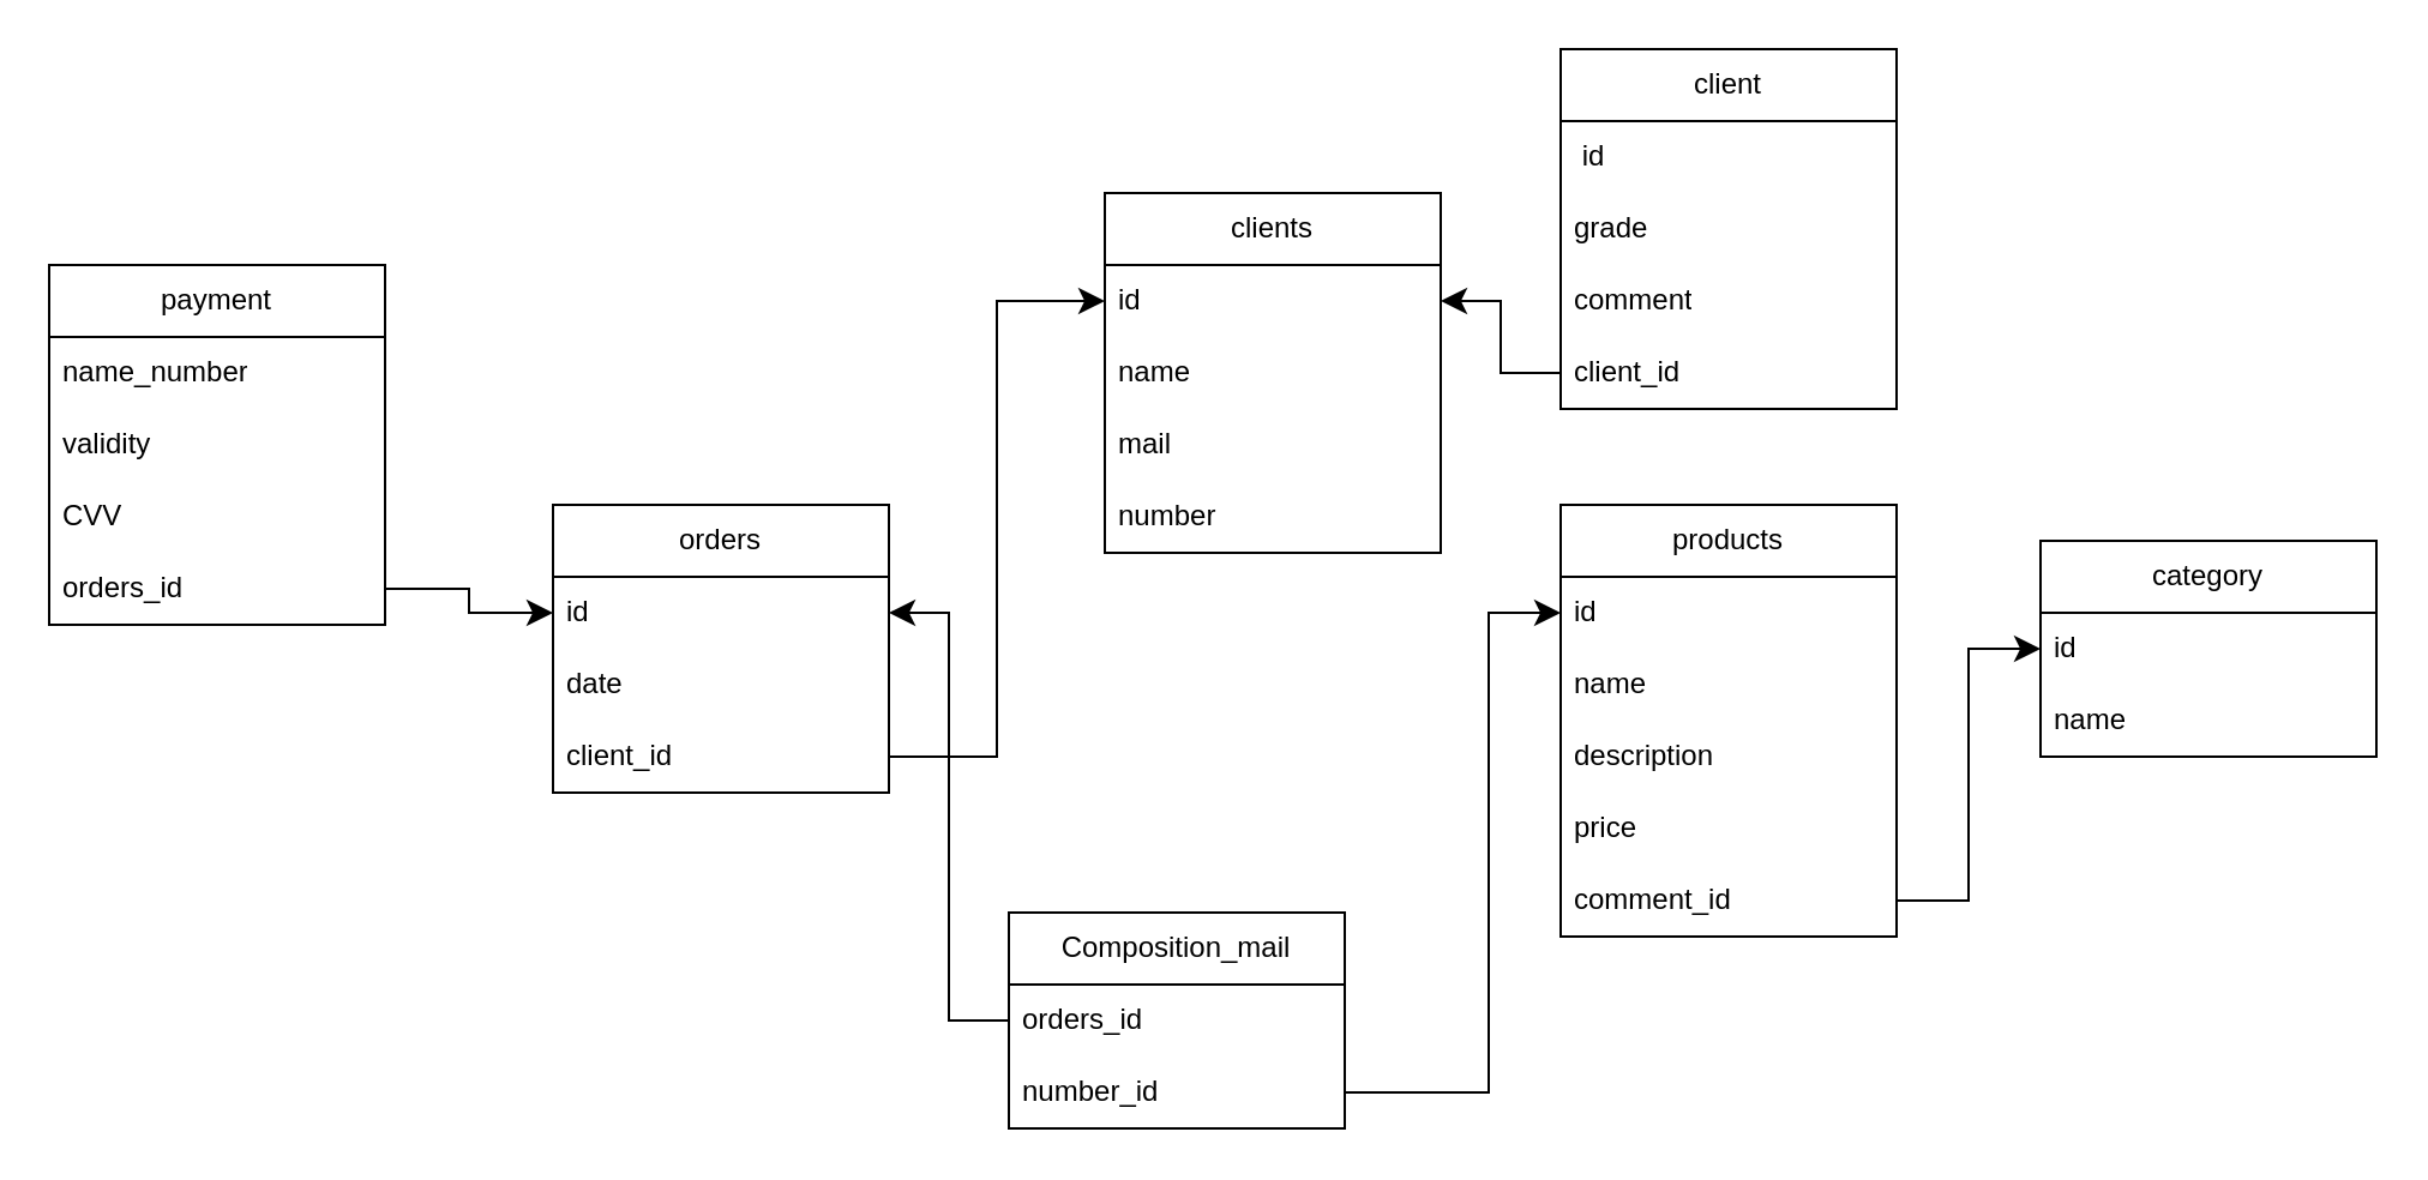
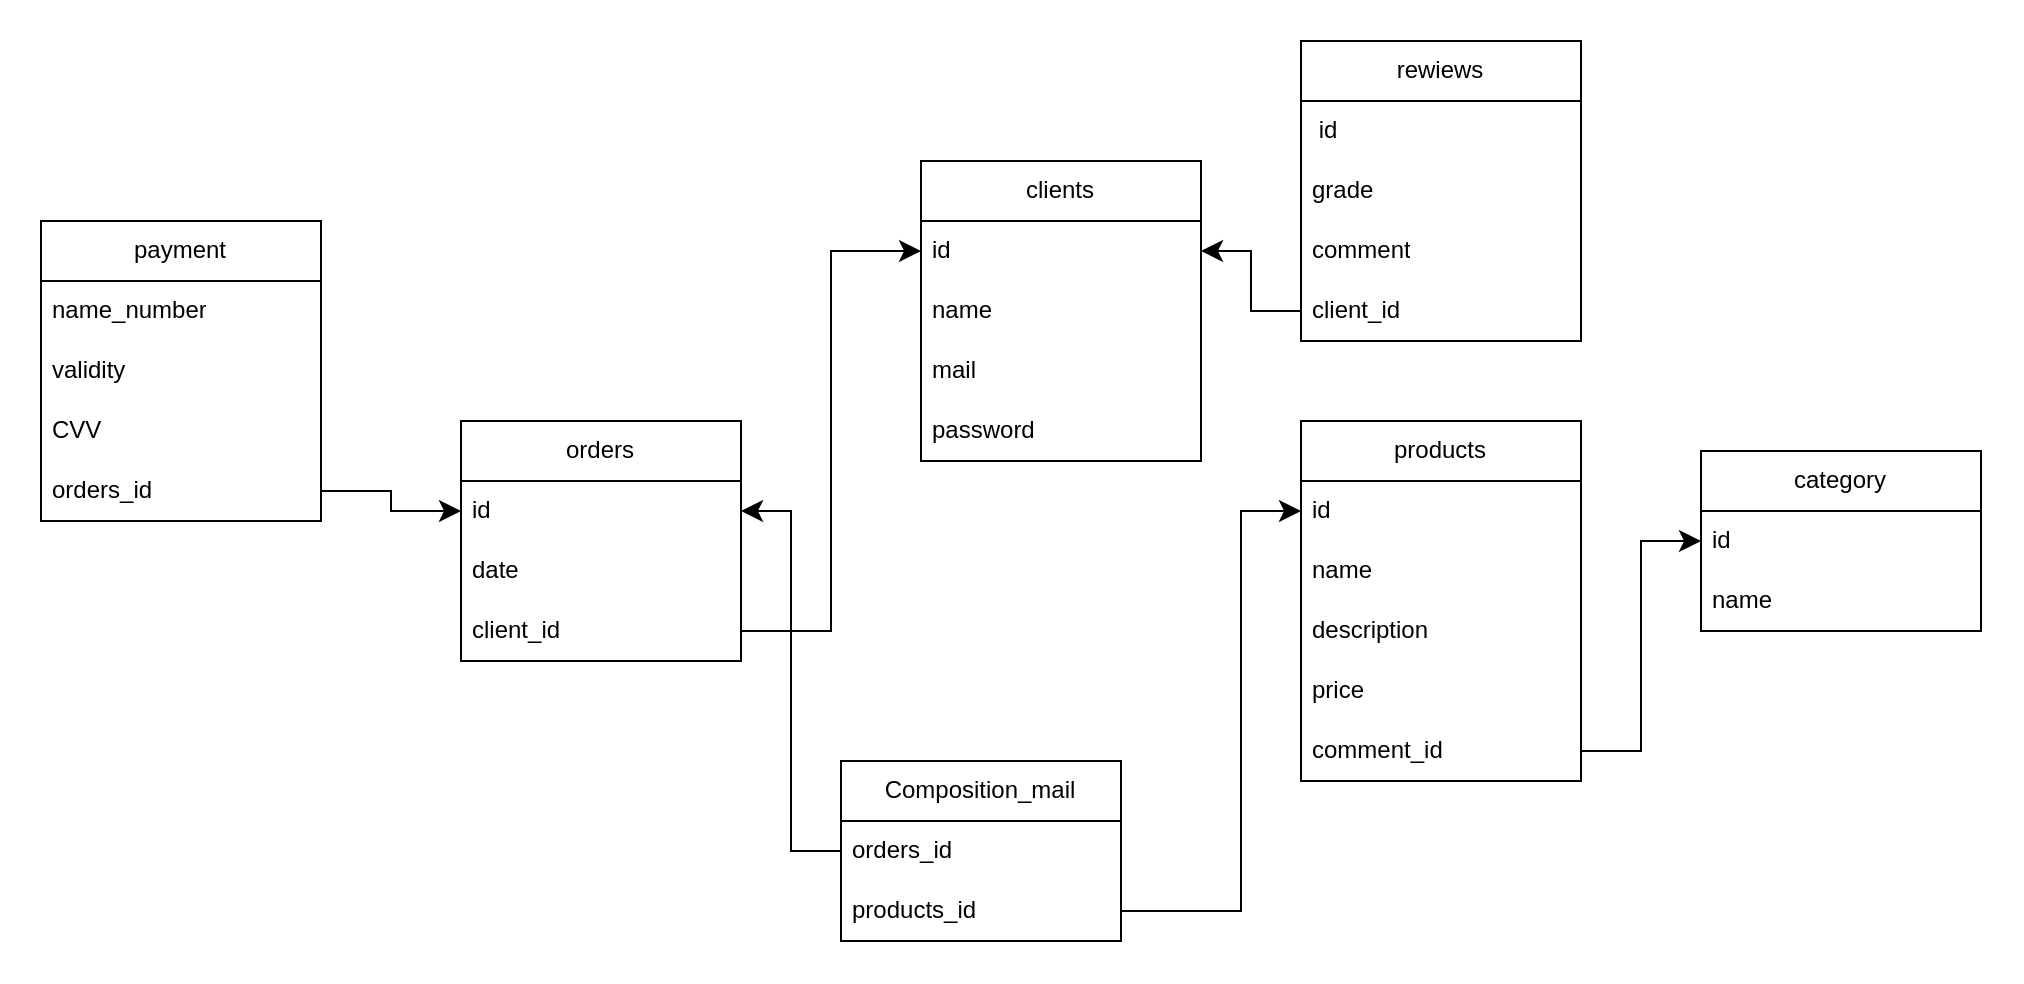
- <mxCell id="32" value="client" style="swimlane;fontStyle=0;childLayout=stackLayout;horizontal=1;startSize=30;horizontalStack=0;resizeParent=1;resizeParentMax=0;resizeLast=0;collapsible=1;marginBottom=0;whiteSpace=wrap;html=1;" parent="1" vertex="1"><mxGeometry x="650" y="20" width="140" height="150" as="geometry" /></mxCell>
+ <mxCell id="32" value="rewiews" style="swimlane;fontStyle=0;childLayout=stackLayout;horizontal=1;startSize=30;horizontalStack=0;resizeParent=1;resizeParentMax=0;resizeLast=0;collapsible=1;marginBottom=0;whiteSpace=wrap;html=1;" parent="1" vertex="1"><mxGeometry x="650" y="20" width="140" height="150" as="geometry" /></mxCell>
- <mxCell id="6" value="number" style="text;strokeColor=none;fillColor=none;align=left;verticalAlign=middle;spacingLeft=4;spacingRight=4;overflow=hidden;points=[[0,0.5],[1,0.5]];portConstraint=eastwest;rotatable=0;whiteSpace=wrap;html=1;" parent="2" vertex="1"><mxGeometry y="120" width="140" height="30" as="geometry" /></mxCell>
+ <mxCell id="6" value="password" style="text;strokeColor=none;fillColor=none;align=left;verticalAlign=middle;spacingLeft=4;spacingRight=4;overflow=hidden;points=[[0,0.5],[1,0.5]];portConstraint=eastwest;rotatable=0;whiteSpace=wrap;html=1;" parent="2" vertex="1"><mxGeometry y="120" width="140" height="30" as="geometry" /></mxCell>
- <mxCell id="22" value="number_id" style="text;strokeColor=none;fillColor=none;align=left;verticalAlign=middle;spacingLeft=4;spacingRight=4;overflow=hidden;points=[[0,0.5],[1,0.5]];portConstraint=eastwest;rotatable=0;whiteSpace=wrap;html=1;" parent="20" vertex="1"><mxGeometry y="60" width="140" height="30" as="geometry" /></mxCell>
+ <mxCell id="22" value="products_id" style="text;strokeColor=none;fillColor=none;align=left;verticalAlign=middle;spacingLeft=4;spacingRight=4;overflow=hidden;points=[[0,0.5],[1,0.5]];portConstraint=eastwest;rotatable=0;whiteSpace=wrap;html=1;" parent="20" vertex="1"><mxGeometry y="60" width="140" height="30" as="geometry" /></mxCell>
